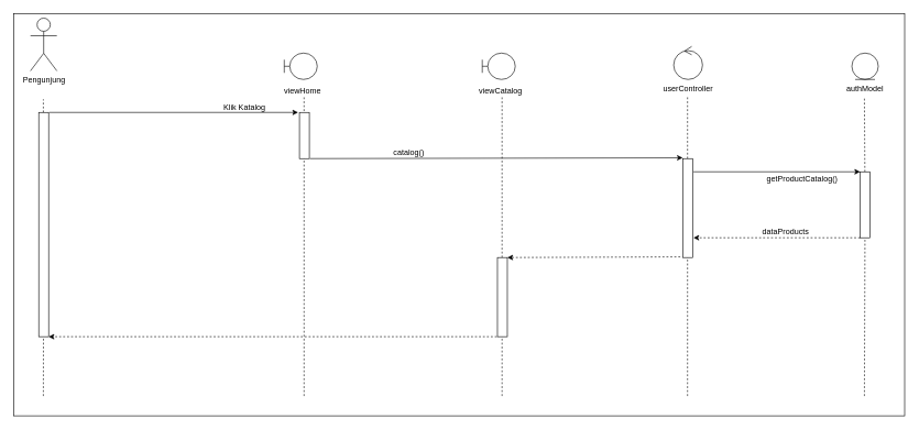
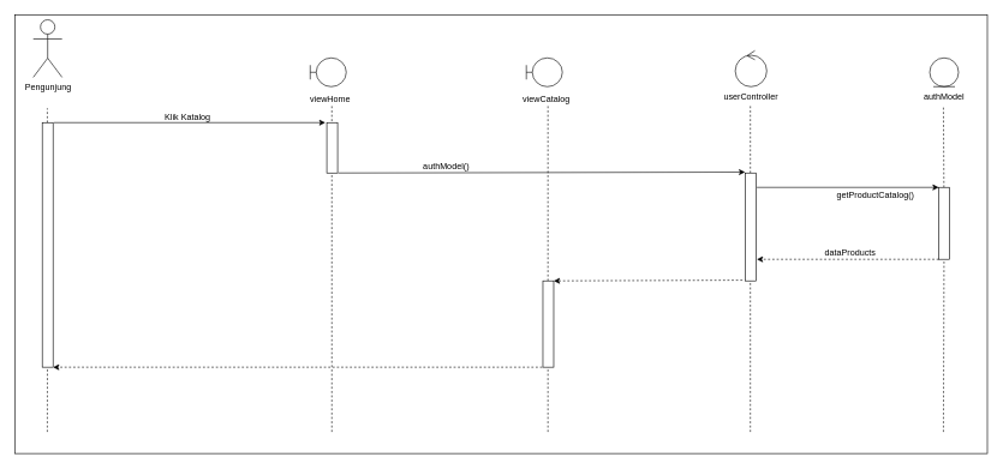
- <mxCell id="26" value="Klik Katalog" style="text;html=1;strokeColor=none;fillColor=none;align=center;verticalAlign=middle;whiteSpace=wrap;rounded=0;" vertex="1" parent="1"><mxGeometry x="320" y="147" width="100" height="30" as="geometry" /></mxCell>
+ <mxCell id="26" value="Klik Katalog" style="text;html=1;strokeColor=none;fillColor=none;align=center;verticalAlign=middle;whiteSpace=wrap;rounded=0;" vertex="1" parent="1"><mxGeometry x="210" y="147" width="100" height="30" as="geometry" /></mxCell>
- <mxCell id="27" value="catalog()" style="text;html=1;strokeColor=none;fillColor=none;align=center;verticalAlign=middle;whiteSpace=wrap;rounded=0;" vertex="1" parent="1"><mxGeometry x="569" y="216" width="100" height="30" as="geometry" /></mxCell>
+ <mxCell id="27" value="authModel()" style="text;html=1;strokeColor=none;fillColor=none;align=center;verticalAlign=middle;whiteSpace=wrap;rounded=0;" vertex="1" parent="1"><mxGeometry x="569" y="216" width="100" height="30" as="geometry" /></mxCell>
- <mxCell id="29" value="dataProducts" style="text;html=1;strokeColor=none;fillColor=none;align=center;verticalAlign=middle;whiteSpace=wrap;rounded=0;" vertex="1" parent="1"><mxGeometry x="1140" y="336" width="100" height="30" as="geometry" /></mxCell>
+ <mxCell id="29" value="dataProducts" style="text;html=1;strokeColor=none;fillColor=none;align=center;verticalAlign=middle;whiteSpace=wrap;rounded=0;" vertex="1" parent="1"><mxGeometry x="1130" y="336" width="100" height="30" as="geometry" /></mxCell>
